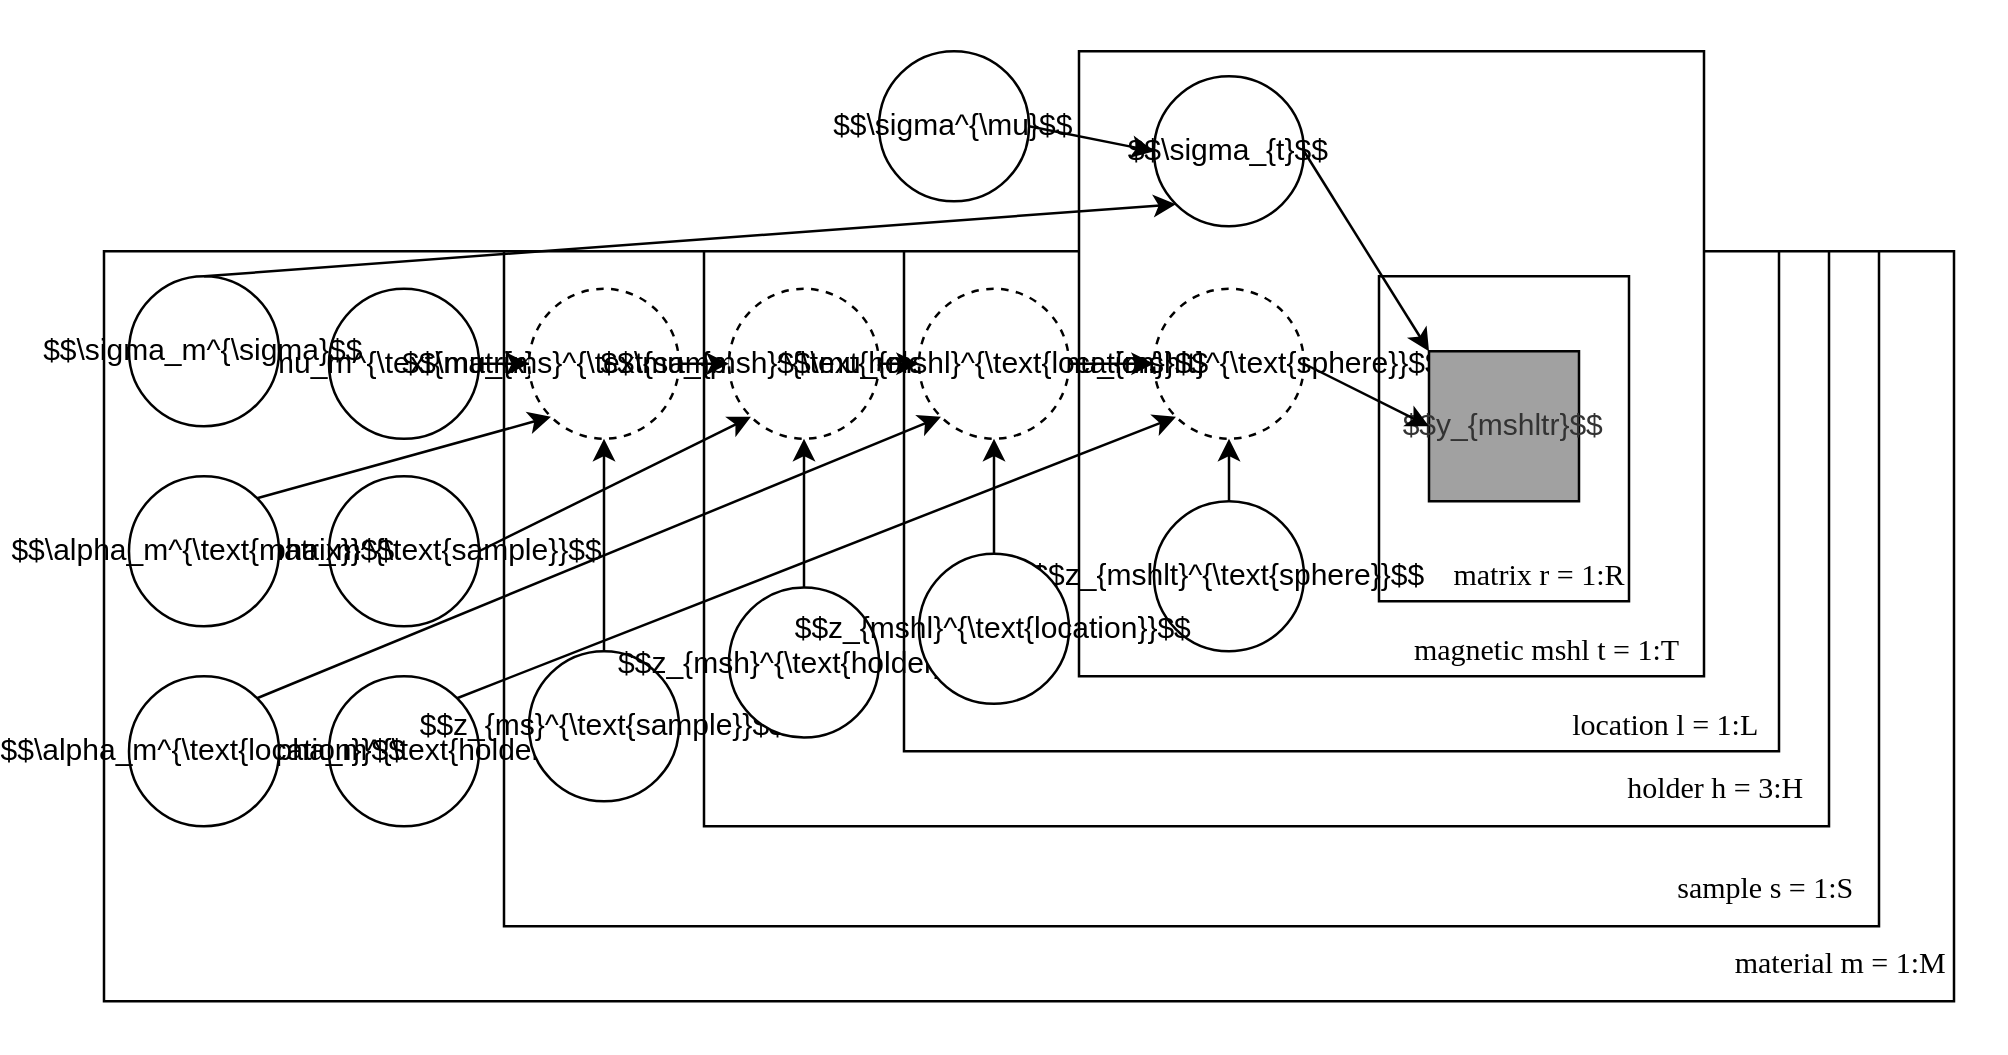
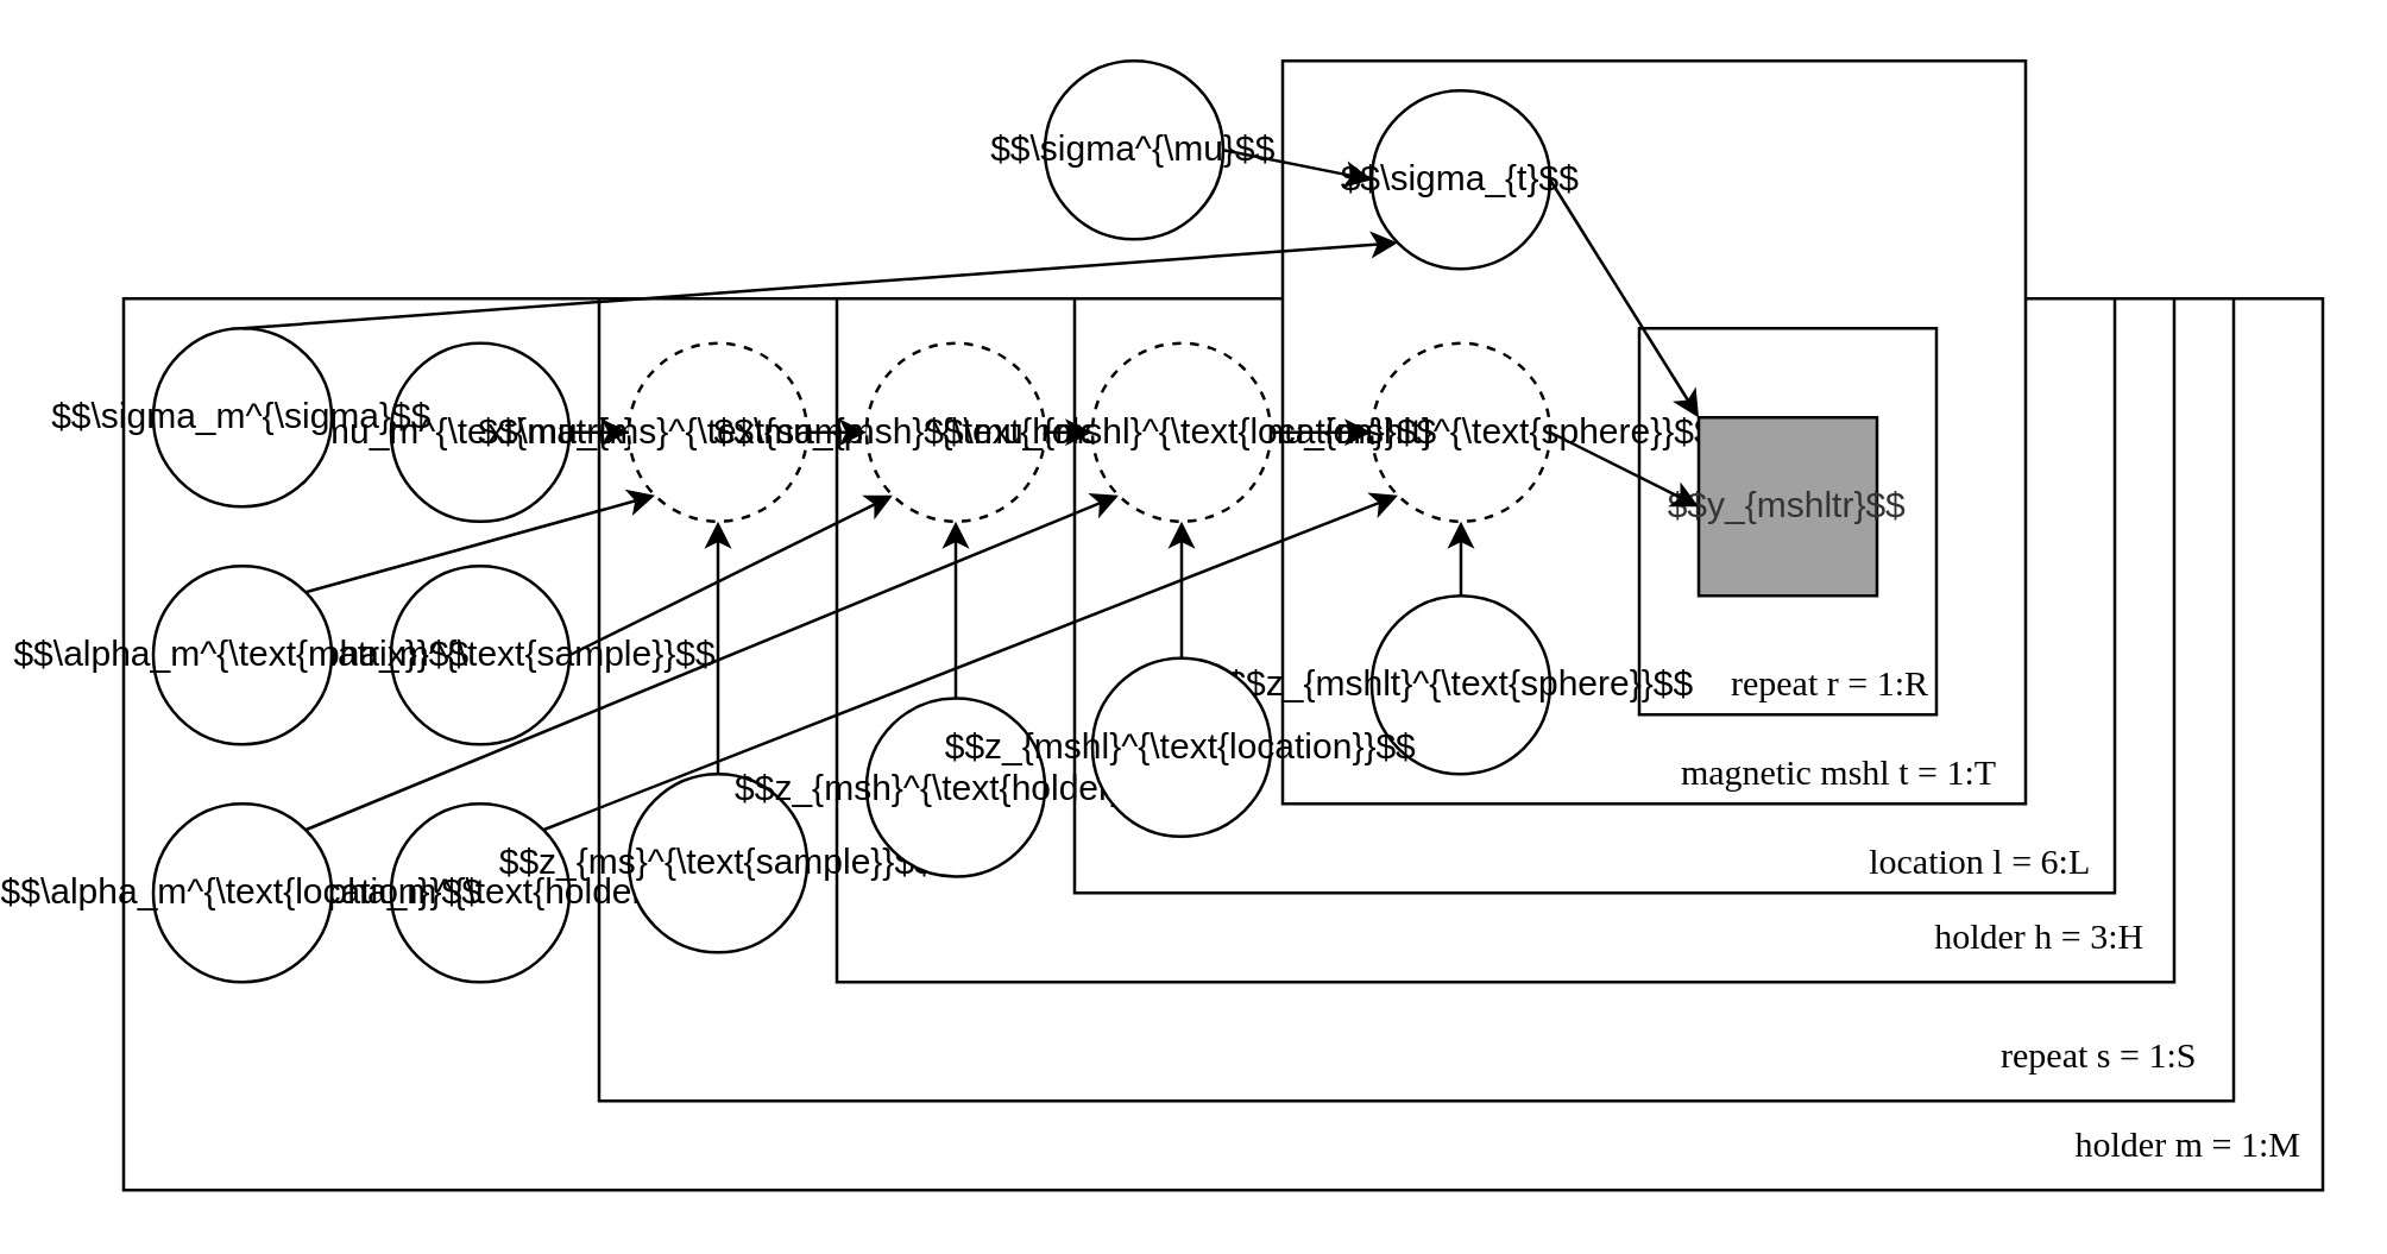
- <mxCell id="34" value="matrix r = 1:R" style="text;html=1;strokeColor=none;fillColor=none;align=center;verticalAlign=middle;whiteSpace=wrap;rounded=0;dashed=1;fontFamily=latex;fontSource=http%3A%2F%2Fmirrors.ctan.org%2Ffonts%2Fcm-unicode%2Ffonts%2Fotf%2Fcmunss.otf;" parent="1" vertex="1"><mxGeometry x="547" y="215" width="95" height="30" as="geometry" /></mxCell>
+ <mxCell id="34" value="repeat r = 1:R" style="text;html=1;strokeColor=none;fillColor=none;align=center;verticalAlign=middle;whiteSpace=wrap;rounded=0;dashed=1;fontFamily=latex;fontSource=http%3A%2F%2Fmirrors.ctan.org%2Ffonts%2Fcm-unicode%2Ffonts%2Fotf%2Fcmunss.otf;" parent="1" vertex="1"><mxGeometry x="547" y="215" width="95" height="30" as="geometry" /></mxCell>
- <mxCell id="40" value="location l = 1:L" style="text;html=1;strokeColor=none;fillColor=none;align=center;verticalAlign=middle;whiteSpace=wrap;rounded=0;dashed=1;fontFamily=latex;fontSource=http%3A%2F%2Fmirrors.ctan.org%2Ffonts%2Fcm-unicode%2Ffonts%2Fotf%2Fcmunss.otf;" parent="1" vertex="1"><mxGeometry x="600" y="275" width="90" height="30" as="geometry" /></mxCell>
+ <mxCell id="40" value="location l = 6:L" style="text;html=1;strokeColor=none;fillColor=none;align=center;verticalAlign=middle;whiteSpace=wrap;rounded=0;dashed=1;fontFamily=latex;fontSource=http%3A%2F%2Fmirrors.ctan.org%2Ffonts%2Fcm-unicode%2Ffonts%2Fotf%2Fcmunss.otf;" parent="1" vertex="1"><mxGeometry x="600" y="275" width="90" height="30" as="geometry" /></mxCell>
- <mxCell id="37" value="sample s = 1:S" style="text;html=1;strokeColor=none;fillColor=none;align=center;verticalAlign=middle;whiteSpace=wrap;rounded=0;dashed=1;fontFamily=latex;fontSource=http%3A%2F%2Fmirrors.ctan.org%2Ffonts%2Fcm-unicode%2Ffonts%2Fotf%2Fcmunss.otf;" parent="1" vertex="1"><mxGeometry x="640" y="340" width="90" height="30" as="geometry" /></mxCell>
+ <mxCell id="37" value="repeat s = 1:S" style="text;html=1;strokeColor=none;fillColor=none;align=center;verticalAlign=middle;whiteSpace=wrap;rounded=0;dashed=1;fontFamily=latex;fontSource=http%3A%2F%2Fmirrors.ctan.org%2Ffonts%2Fcm-unicode%2Ffonts%2Fotf%2Fcmunss.otf;" parent="1" vertex="1"><mxGeometry x="640" y="340" width="90" height="30" as="geometry" /></mxCell>
- <mxCell id="38" value="material m = 1:M" style="text;html=1;strokeColor=none;fillColor=none;align=center;verticalAlign=middle;whiteSpace=wrap;rounded=0;dashed=1;fontFamily=latex;fontSource=http%3A%2F%2Fmirrors.ctan.org%2Ffonts%2Fcm-unicode%2Ffonts%2Fotf%2Fcmunss.otf;" parent="1" vertex="1"><mxGeometry x="670" y="370" width="90" height="30" as="geometry" /></mxCell>
+ <mxCell id="38" value="holder m = 1:M" style="text;html=1;strokeColor=none;fillColor=none;align=center;verticalAlign=middle;whiteSpace=wrap;rounded=0;dashed=1;fontFamily=latex;fontSource=http%3A%2F%2Fmirrors.ctan.org%2Ffonts%2Fcm-unicode%2Ffonts%2Fotf%2Fcmunss.otf;" parent="1" vertex="1"><mxGeometry x="670" y="370" width="90" height="30" as="geometry" /></mxCell>
